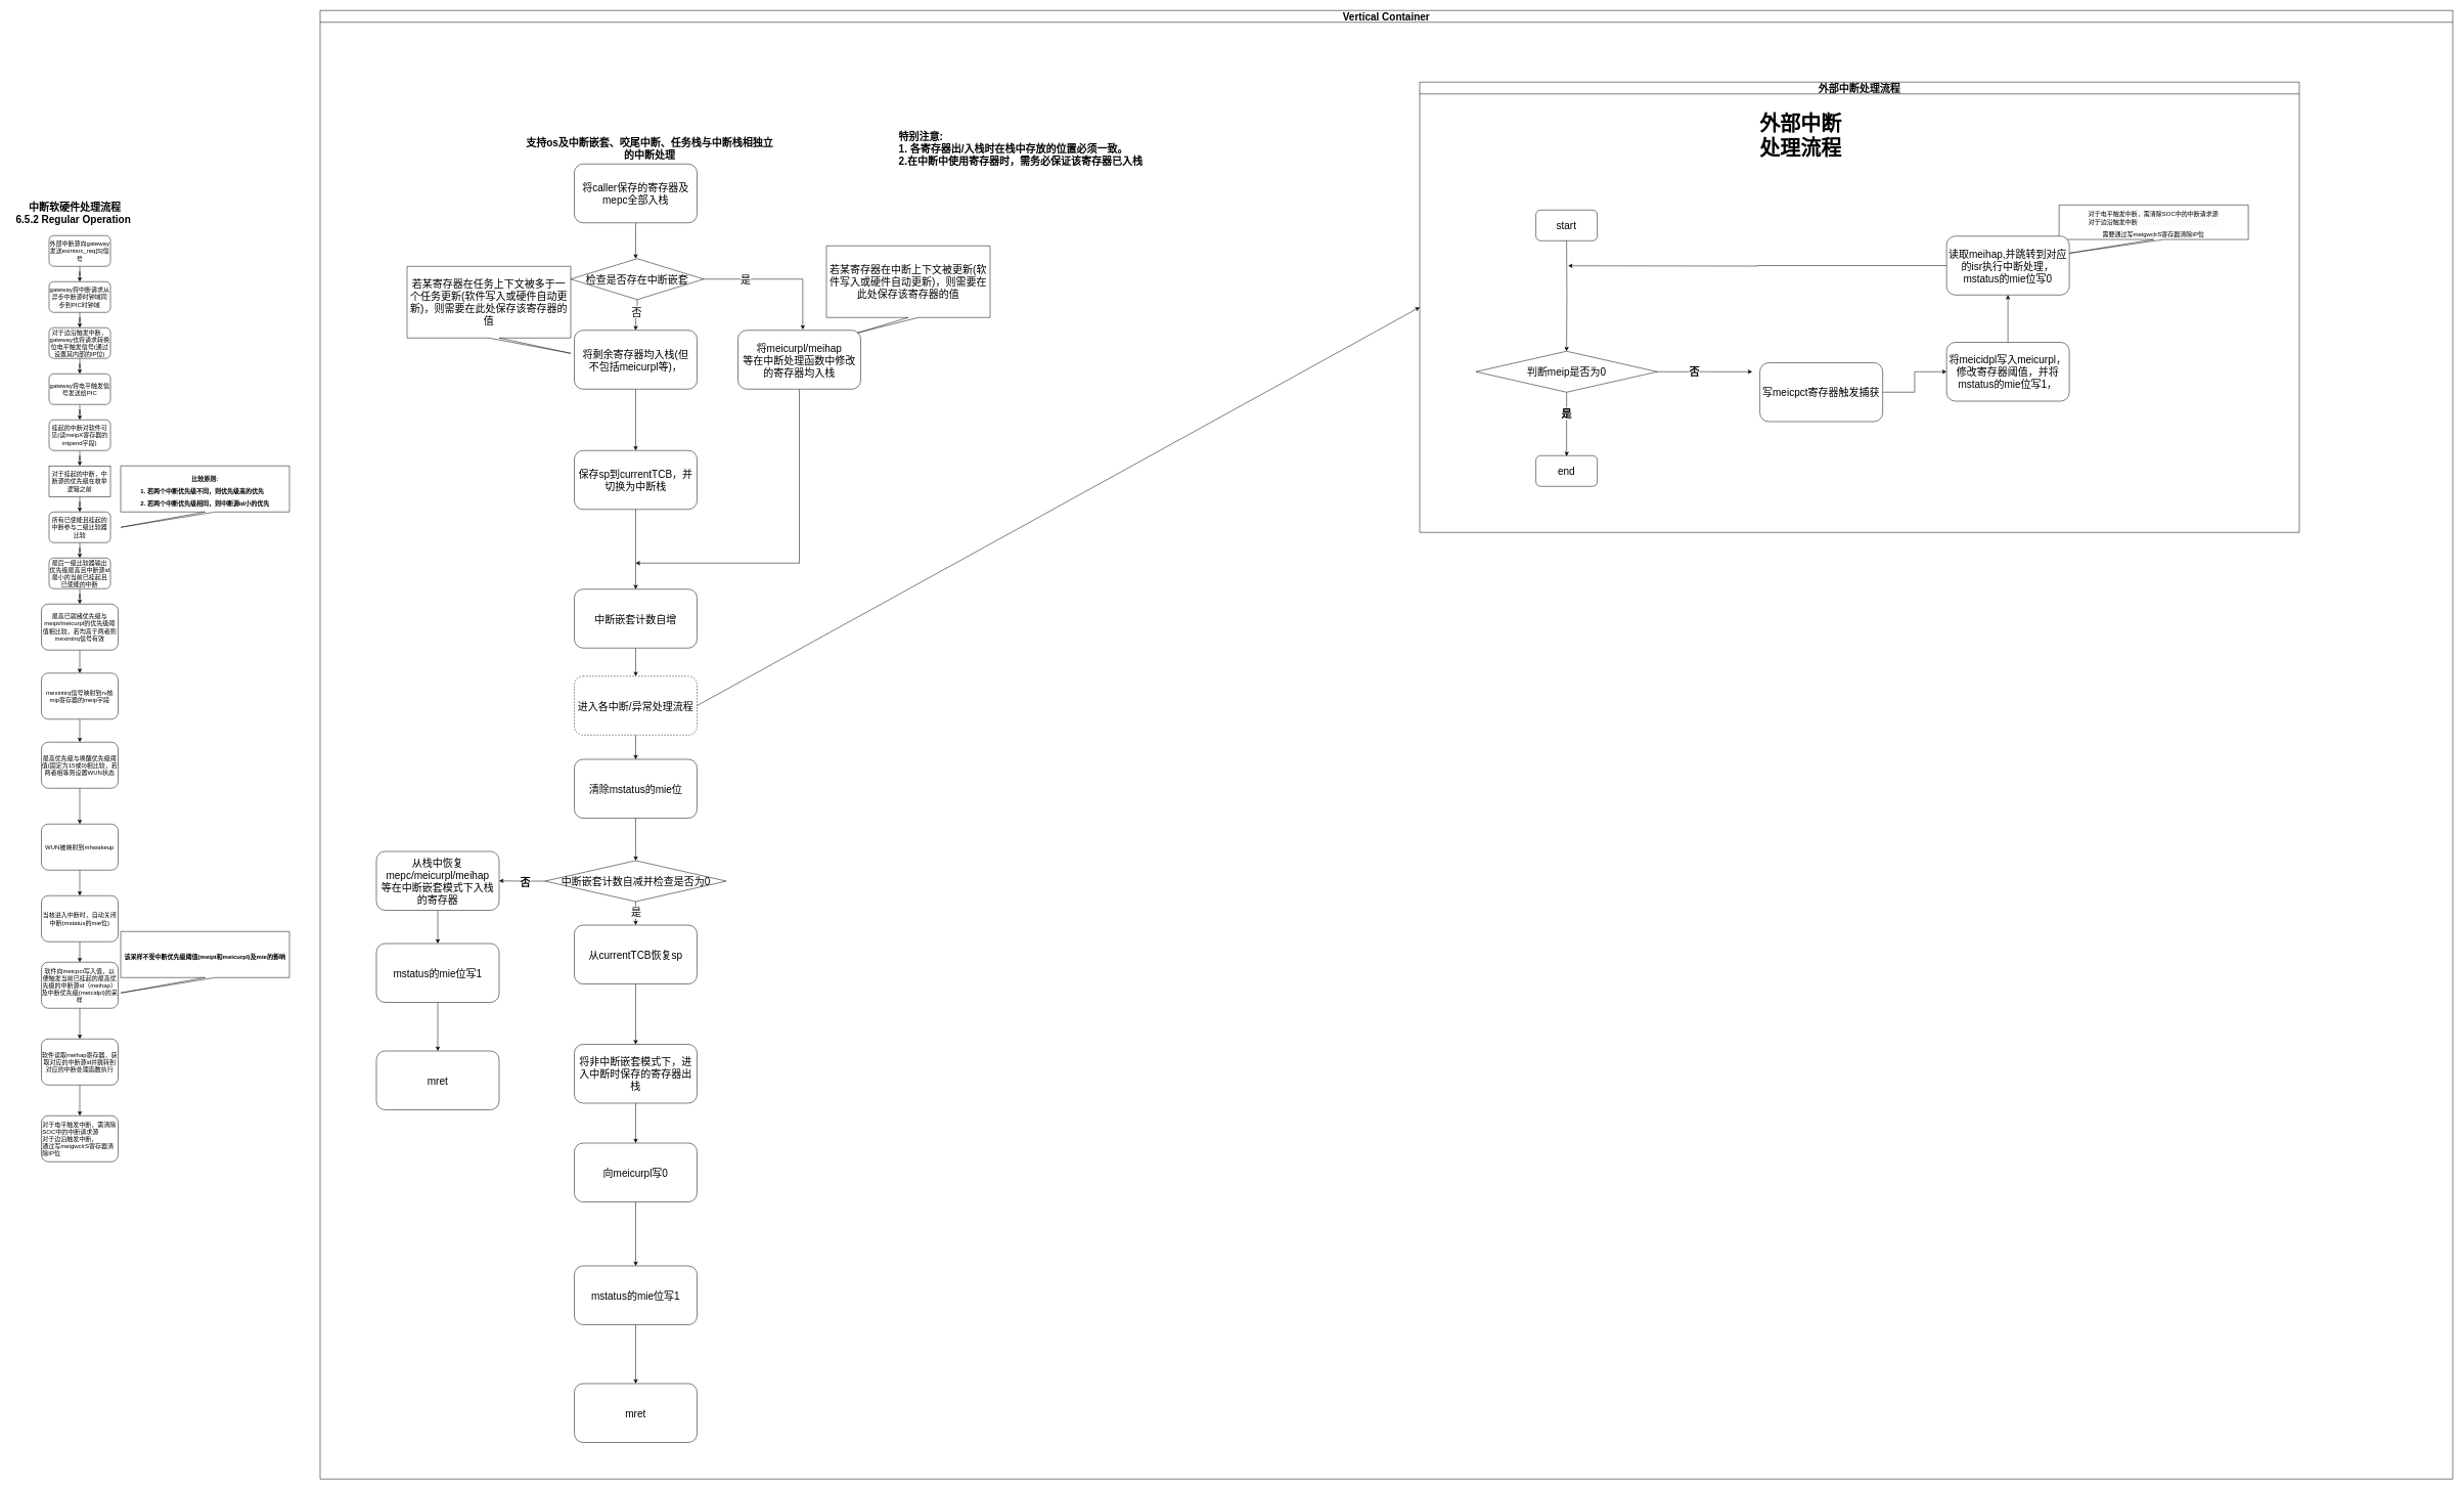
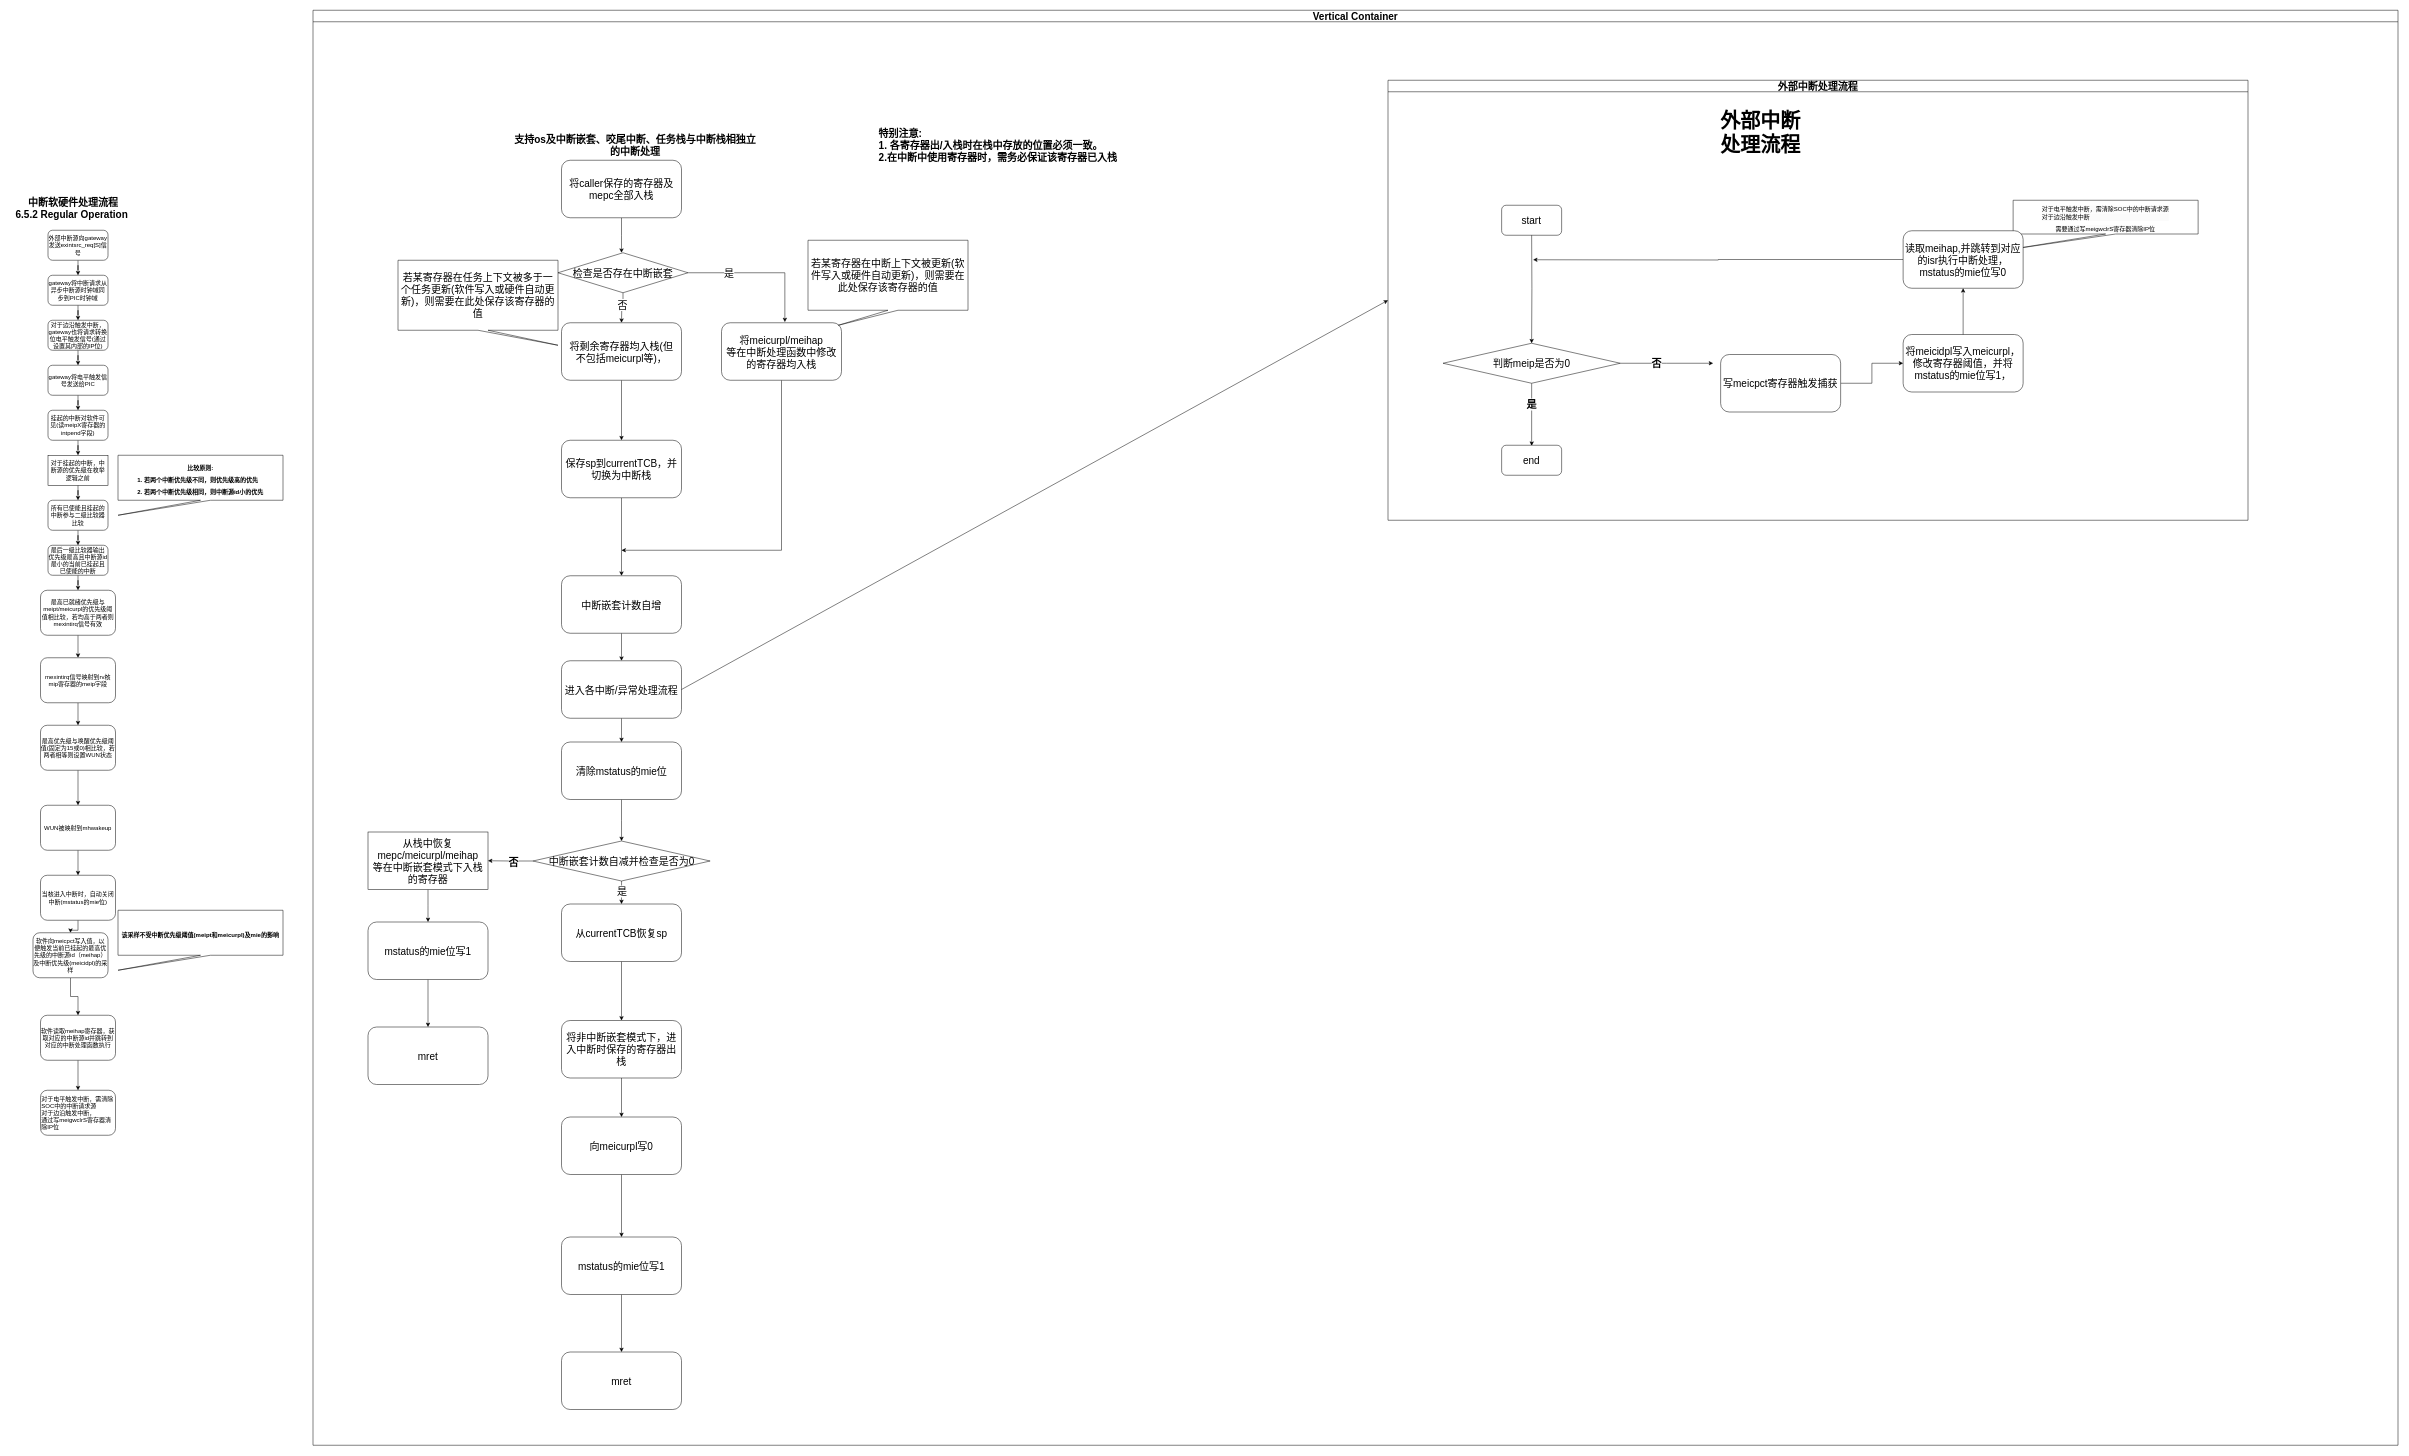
- <mxCell id="95" value="进入各中断/异常处理流程" style="rounded=1;whiteSpace=wrap;html=1;fontSize=20;dashed=1;" vertex="1" parent="1"><mxGeometry x="1122" y="1321" width="240" height="115" as="geometry" /></mxCell>
+ <mxCell id="95" value="进入各中断/异常处理流程" style="rounded=1;whiteSpace=wrap;html=1;fontSize=20;" vertex="1" parent="1"><mxGeometry x="1122" y="1321" width="240" height="115" as="geometry" /></mxCell>
- <mxCell id="60" value="从栈中恢复mepc/meicurpl/meihap&lt;br&gt;等在中断嵌套模式下入栈的寄存器" style="rounded=1;whiteSpace=wrap;html=1;fontSize=20;" parent="1" vertex="1"><mxGeometry x="735" y="1663.5" width="240" height="115" as="geometry" /></mxCell>
+ <mxCell id="60" value="从栈中恢复mepc/meicurpl/meihap&lt;br&gt;等在中断嵌套模式下入栈的寄存器" style="whiteSpace=wrap;html=1;fontSize=20;rounded=0;" parent="1" vertex="1"><mxGeometry x="735" y="1663.5" width="240" height="115" as="geometry" /></mxCell>
- <mxCell id="47" value="软件向meicpct写入值，以便触发当前已挂起的最高优先级的中断源id（meihap）及中断优先级(meicidpl)的采样" style="rounded=1;whiteSpace=wrap;html=1;" parent="1" vertex="1"><mxGeometry x="80" y="1880" width="150" height="90" as="geometry" /></mxCell>
+ <mxCell id="47" value="软件向meicpct写入值，以便触发当前已挂起的最高优先级的中断源id（meihap）及中断优先级(meicidpl)的采样" style="rounded=1;whiteSpace=wrap;html=1;" parent="1" vertex="1"><mxGeometry x="65" y="1865" width="150" height="90" as="geometry" /></mxCell>
